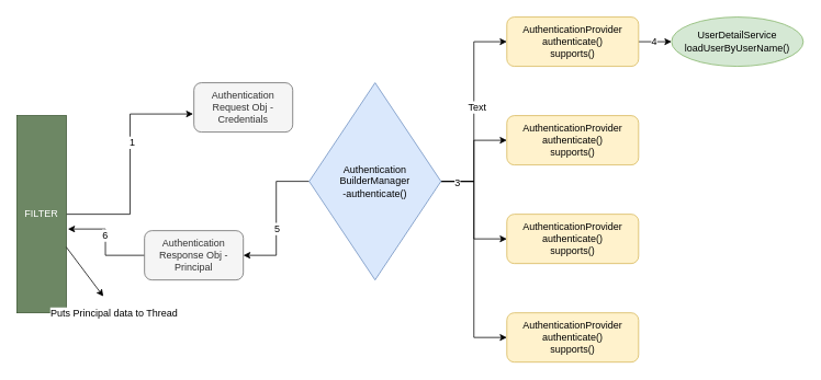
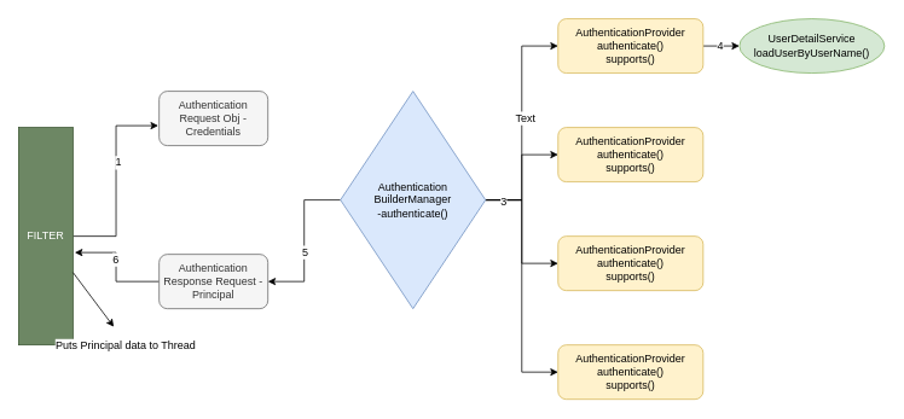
- <mxCell id="2" value="Authentication Request Obj - Credentials" style="rounded=1;whiteSpace=wrap;html=1;fillColor=#f5f5f5;strokeColor=#666666;fontColor=#333333;" vertex="1" parent="1"><mxGeometry x="235" y="100" width="120" height="60" as="geometry" /></mxCell>
+ <mxCell id="2" value="Authentication Request Obj - Credentials" style="rounded=1;whiteSpace=wrap;html=1;fillColor=#f5f5f5;strokeColor=#666666;fontColor=#333333;" vertex="1" parent="1"><mxGeometry x="175" y="100" width="120" height="60" as="geometry" /></mxCell>
- <mxCell id="21" value="Authentication Response Obj - Principal" style="rounded=1;whiteSpace=wrap;html=1;fillColor=#f5f5f5;strokeColor=#666666;fontColor=#333333;" vertex="1" parent="1"><mxGeometry x="175" y="280" width="120" height="60" as="geometry" /></mxCell>
+ <mxCell id="21" value="Authentication Response Request - Principal" style="rounded=1;whiteSpace=wrap;html=1;fillColor=#f5f5f5;strokeColor=#666666;fontColor=#333333;" vertex="1" parent="1"><mxGeometry x="175" y="280" width="120" height="60" as="geometry" /></mxCell>
